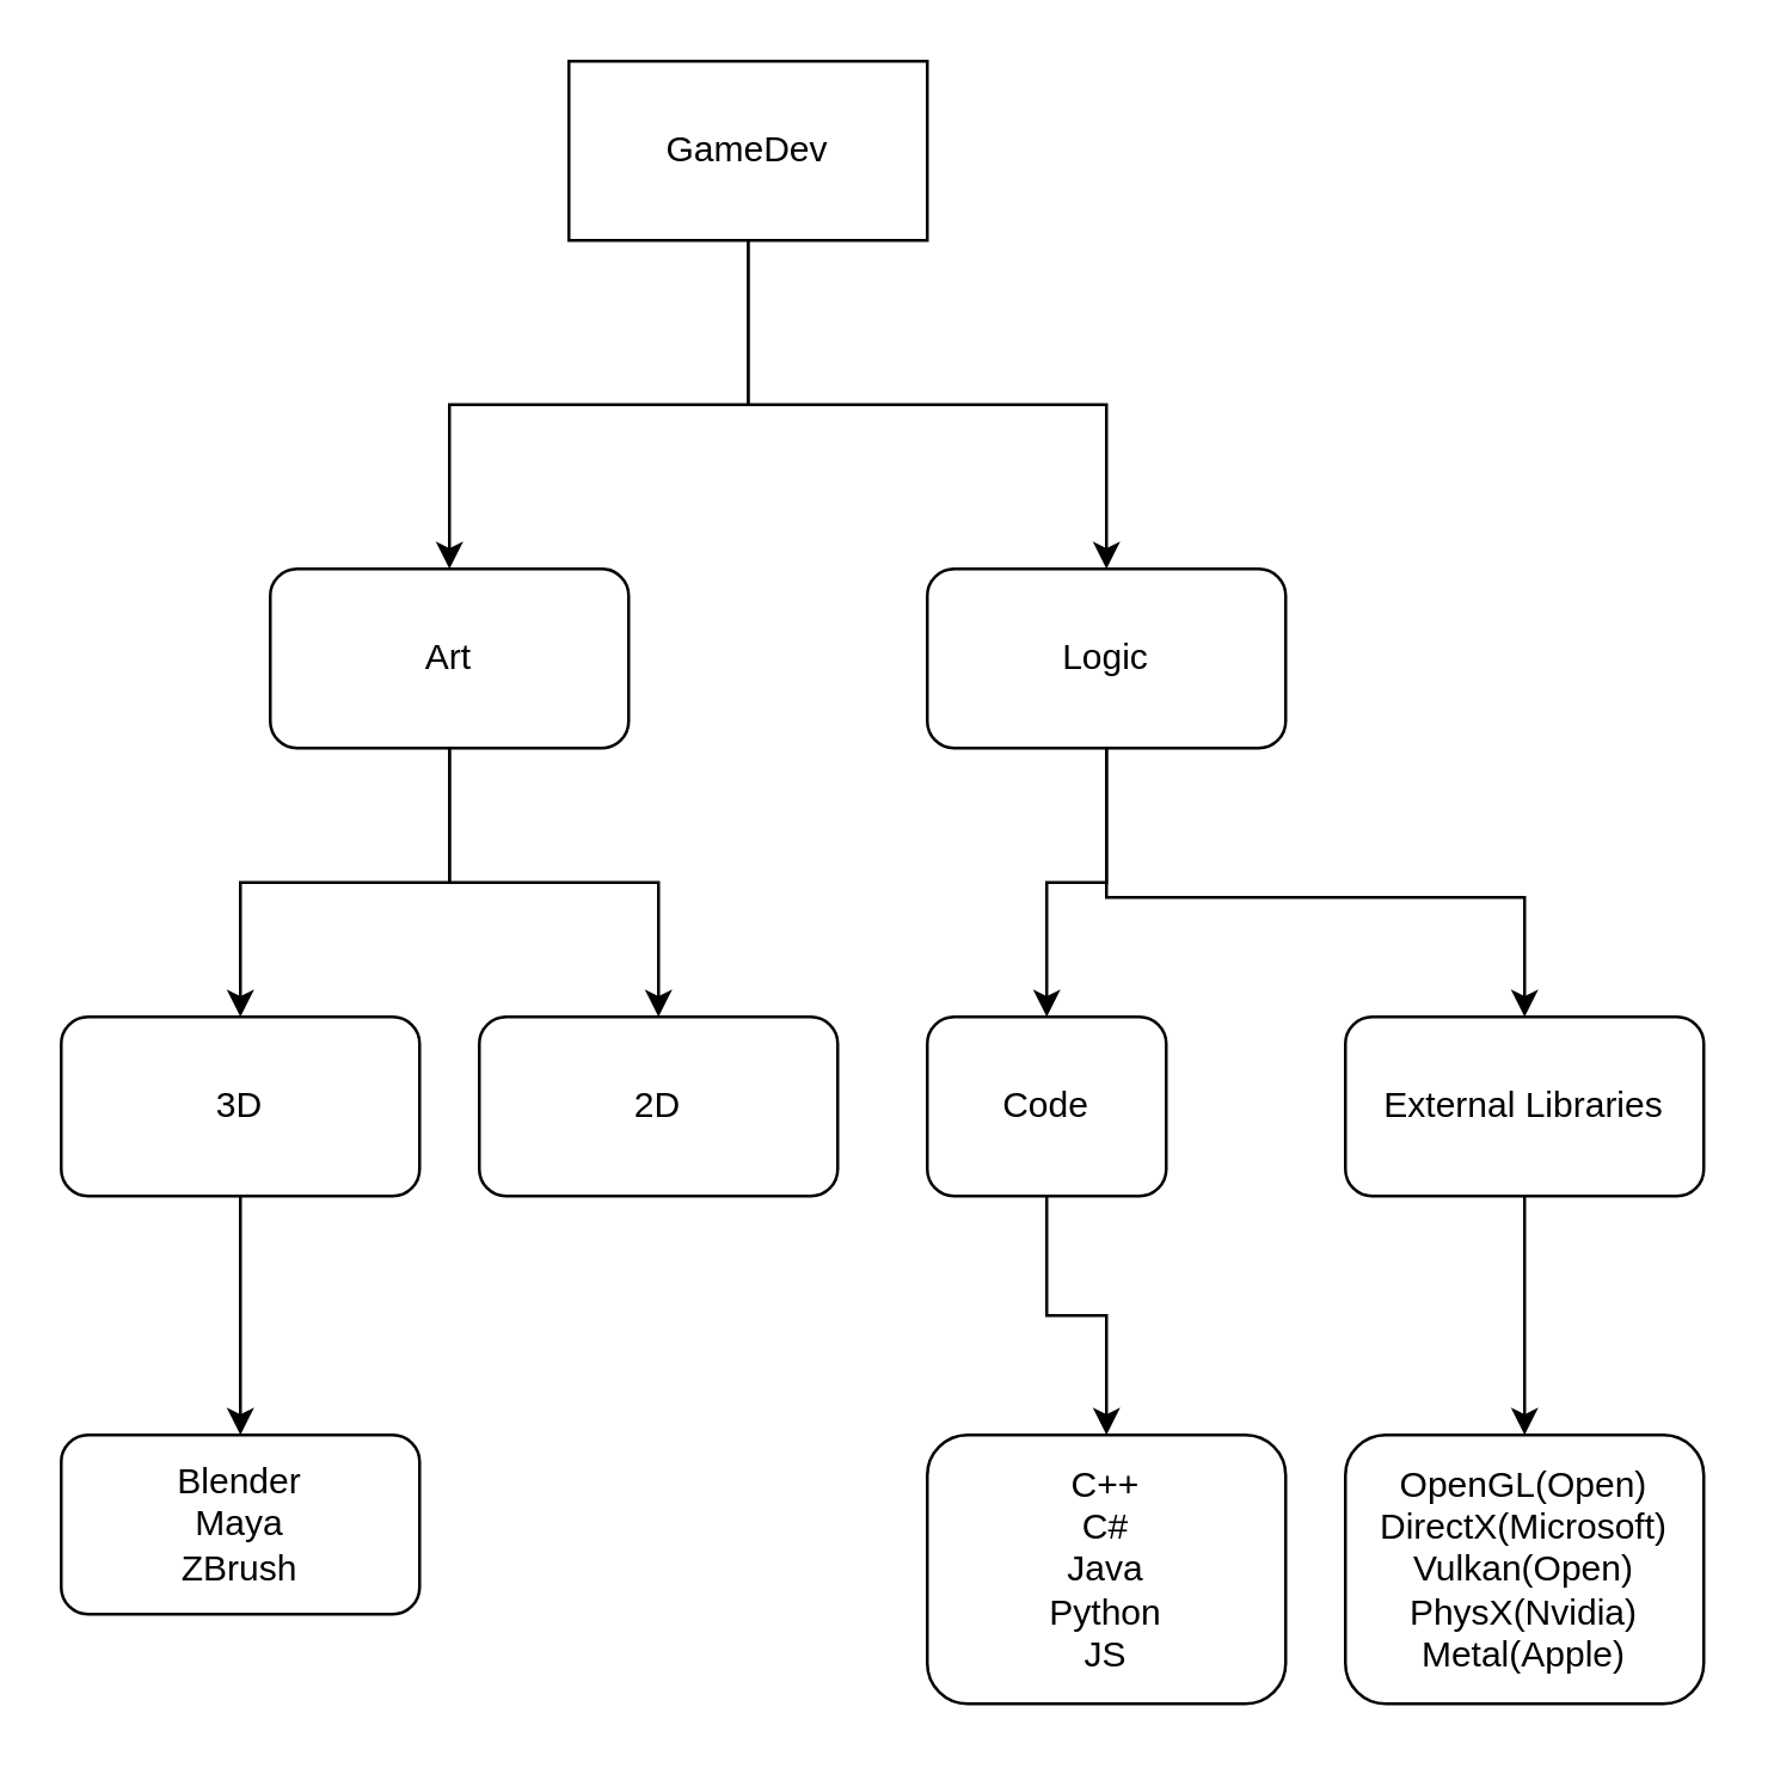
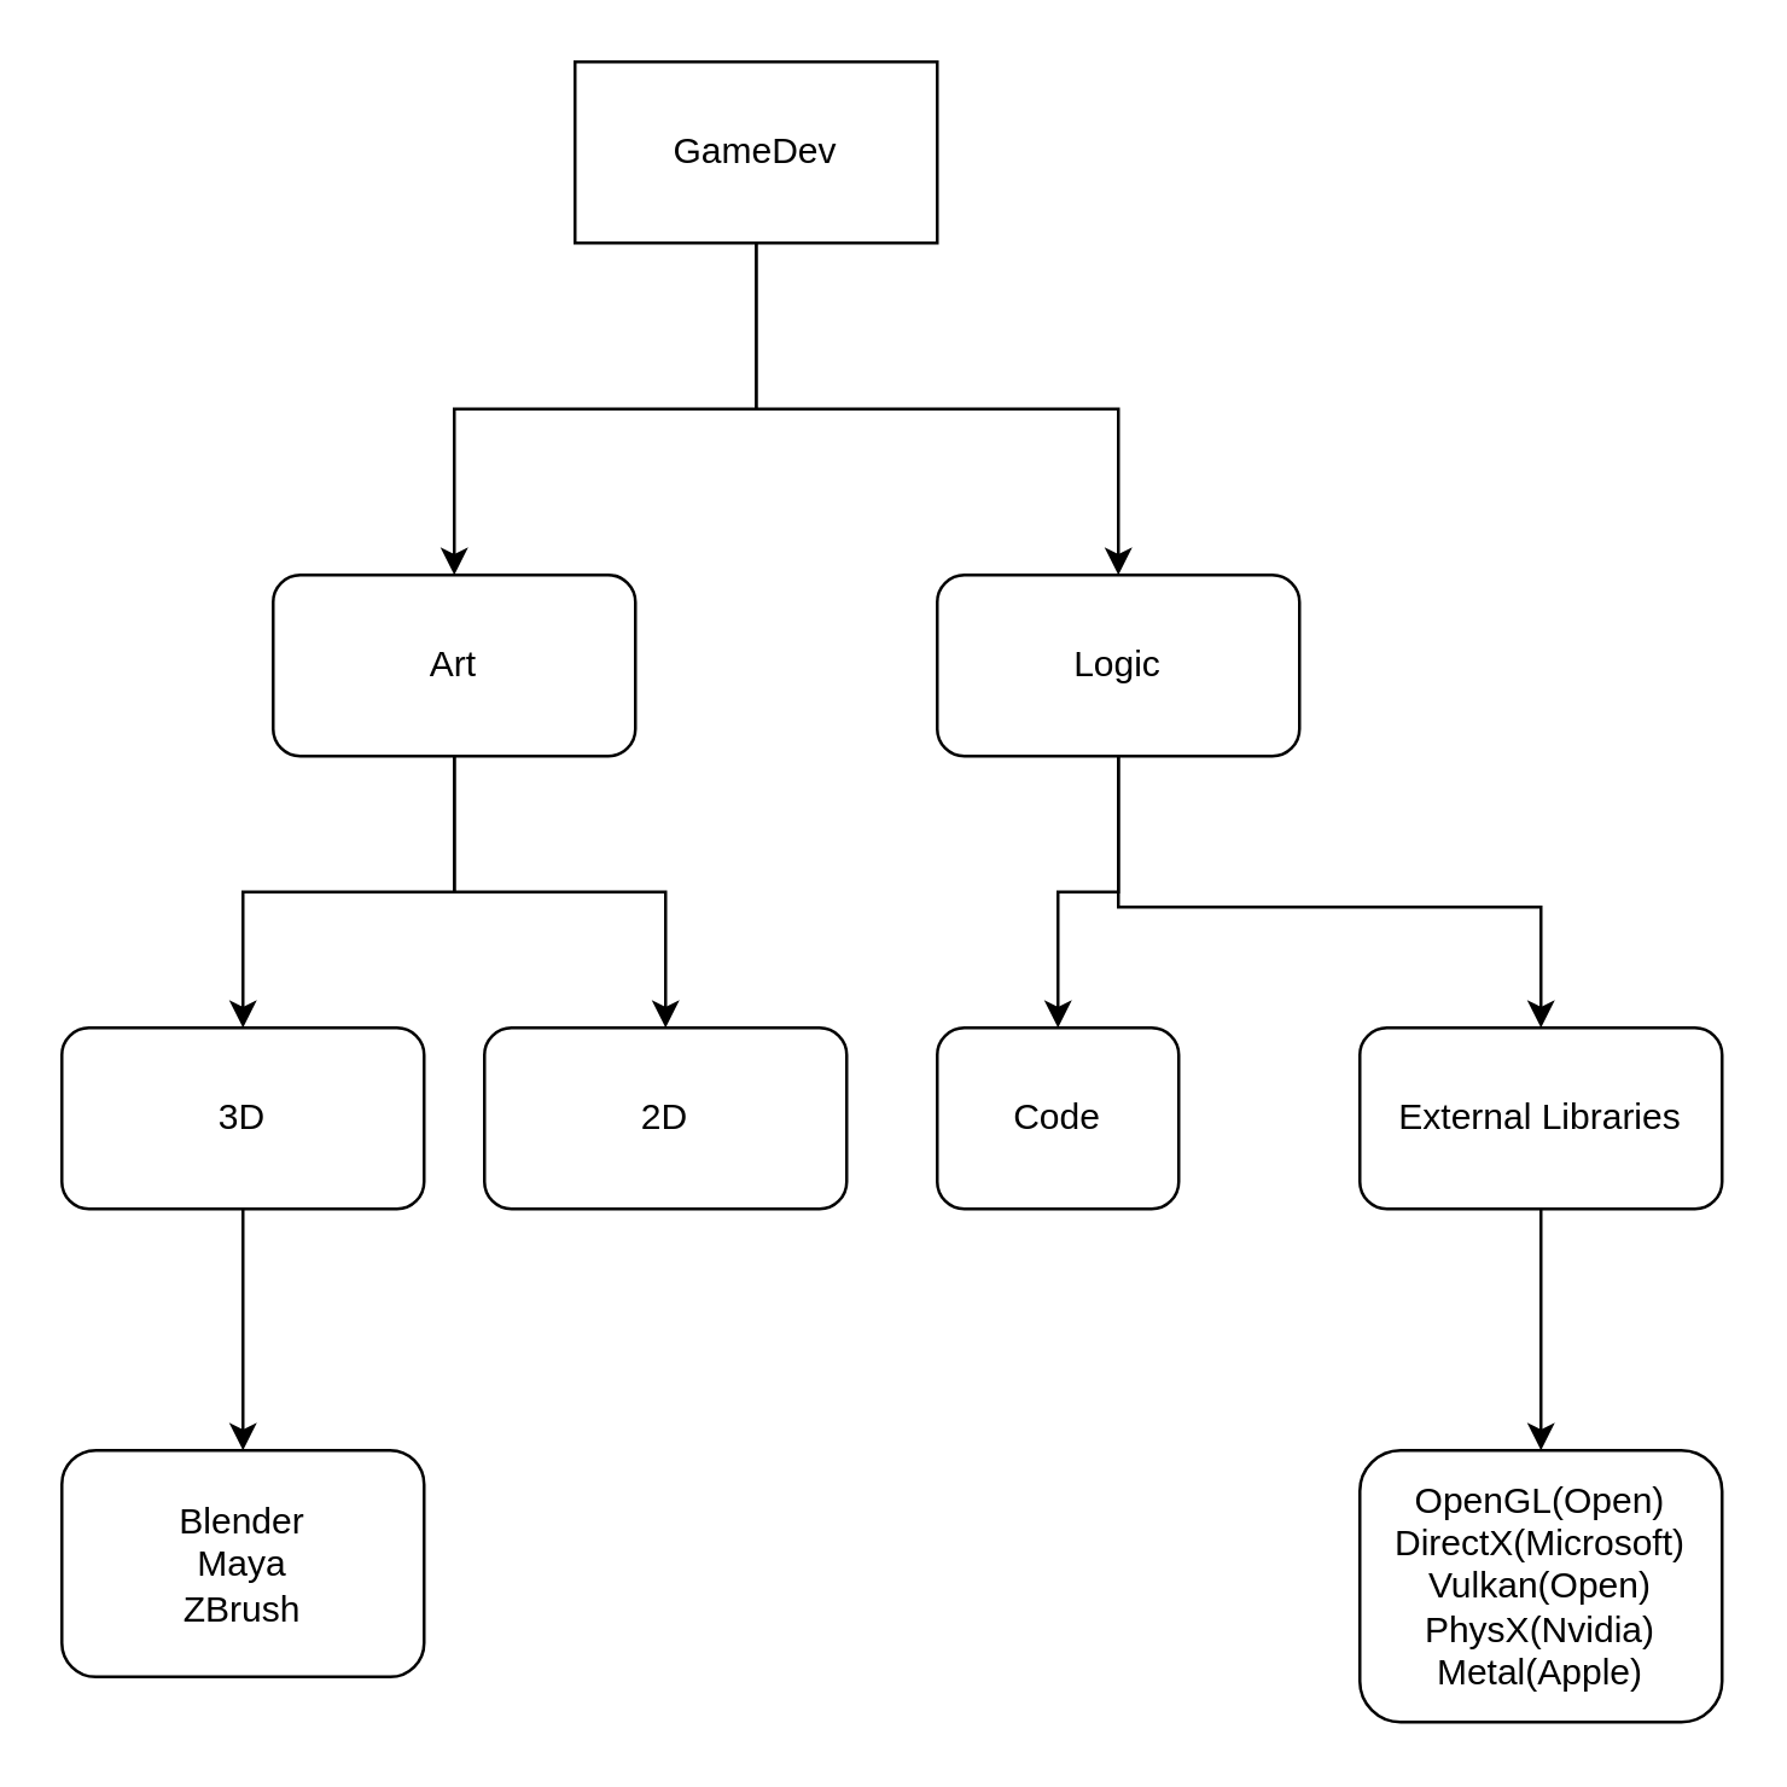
- <mxCell id="14" value="" style="edgeStyle=orthogonalEdgeStyle;rounded=0;orthogonalLoop=1;jettySize=auto;html=1;" edge="1" parent="1" source="15" target="19"><mxGeometry relative="1" as="geometry" /></mxCell>
- <mxCell id="18" value="Blender&lt;div&gt;Maya&lt;/div&gt;&lt;div&gt;ZBrush&lt;/div&gt;" style="whiteSpace=wrap;html=1;rounded=1;" vertex="1" parent="1"><mxGeometry x="20" y="480" width="120" height="60" as="geometry" /></mxCell>
+ <mxCell id="18" value="Blender&lt;div&gt;Maya&lt;/div&gt;&lt;div&gt;ZBrush&lt;/div&gt;" style="whiteSpace=wrap;html=1;rounded=1;" vertex="1" parent="1"><mxGeometry x="20" y="480" width="120" height="75" as="geometry" /></mxCell>
- <mxCell id="19" value="C++&lt;div&gt;C#&lt;/div&gt;&lt;div&gt;Java&lt;/div&gt;&lt;div&gt;Python&lt;/div&gt;&lt;div&gt;JS&lt;/div&gt;" style="whiteSpace=wrap;html=1;rounded=1;" vertex="1" parent="1"><mxGeometry x="310" y="480" width="120" height="90" as="geometry" /></mxCell>
